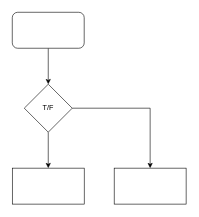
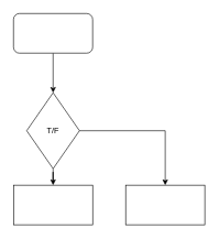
- <mxCell id="6" value="T/F" style="rhombus;whiteSpace=wrap;html=1;" vertex="1" parent="1"><mxGeometry x="40" y="140" width="80" height="80" as="geometry" /></mxCell>
+ <mxCell id="6" value="T/F" style="rhombus;whiteSpace=wrap;html=1;" vertex="1" parent="1"><mxGeometry x="40" y="140" width="80" height="115" as="geometry" /></mxCell>
